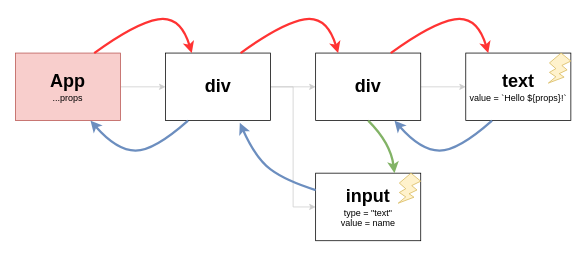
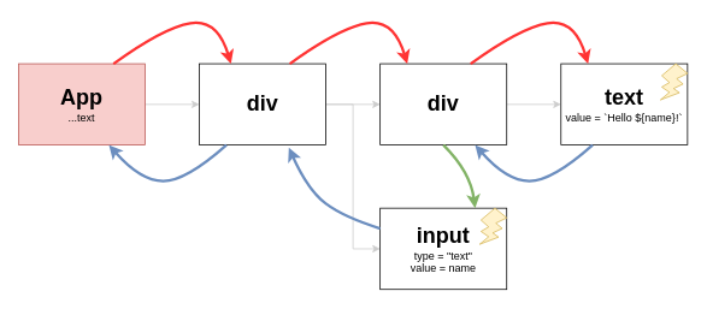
- <mxCell id="3" value="&lt;font style=&quot;font-size: 24px&quot;&gt;&lt;b&gt;App&lt;/b&gt;&lt;/font&gt;&lt;br&gt;...props" style="rounded=0;whiteSpace=wrap;html=1;fillColor=#f8cecc;strokeColor=#b85450;" parent="1" vertex="1"><mxGeometry x="20" y="70" width="140" height="90" as="geometry" /></mxCell>
+ <mxCell id="3" value="&lt;font style=&quot;font-size: 24px&quot;&gt;&lt;b&gt;App&lt;/b&gt;&lt;/font&gt;&lt;br&gt;...text" style="rounded=0;whiteSpace=wrap;html=1;fillColor=#f8cecc;strokeColor=#b85450;" parent="1" vertex="1"><mxGeometry x="20" y="70" width="140" height="90" as="geometry" /></mxCell>
- <mxCell id="9" value="&lt;font style=&quot;font-size: 24px&quot;&gt;&lt;b&gt;text&lt;/b&gt;&lt;/font&gt;&lt;br&gt;value = `Hello ${props}!`" style="rounded=0;whiteSpace=wrap;html=1;" parent="1" vertex="1"><mxGeometry x="620" y="70" width="140" height="90" as="geometry" /></mxCell>
+ <mxCell id="9" value="&lt;font style=&quot;font-size: 24px&quot;&gt;&lt;b&gt;text&lt;/b&gt;&lt;/font&gt;&lt;br&gt;value = `Hello ${name}!`" style="rounded=0;whiteSpace=wrap;html=1;" parent="1" vertex="1"><mxGeometry x="620" y="70" width="140" height="90" as="geometry" /></mxCell>
